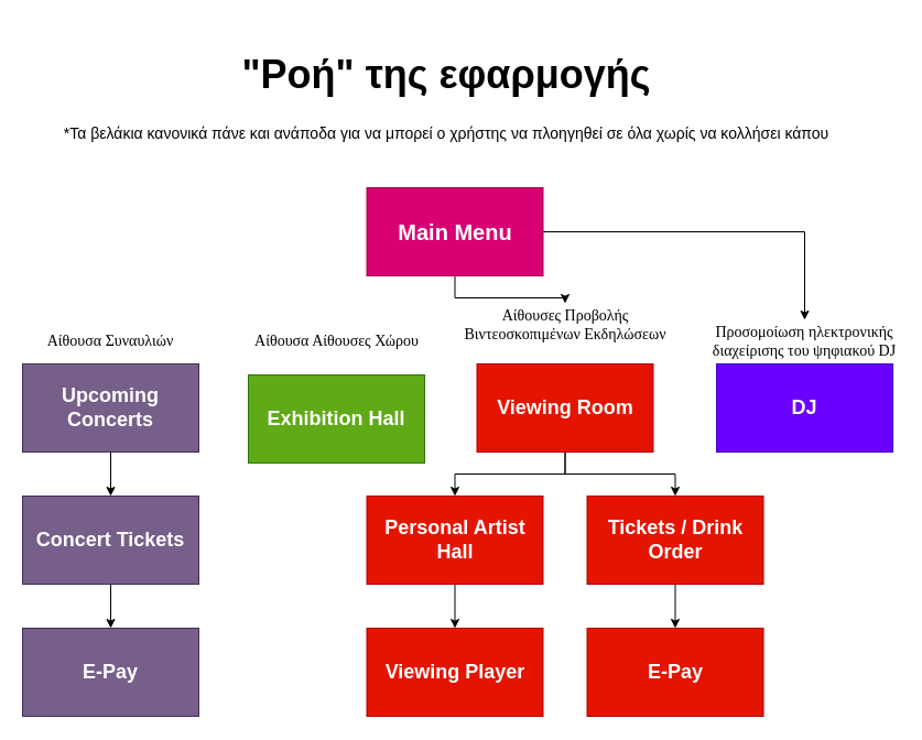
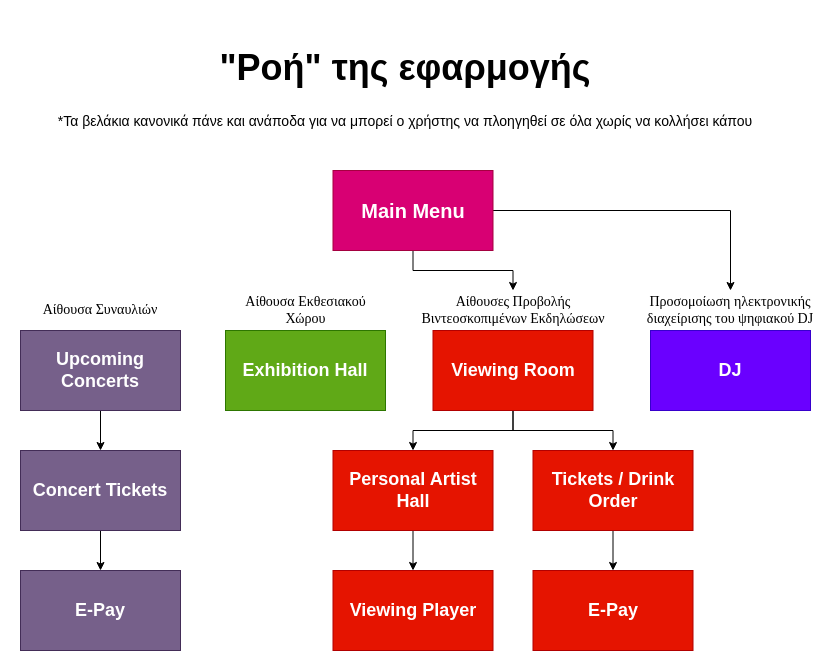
- <mxCell id="9" value="&lt;font face=&quot;Times New Roman&quot; style=&quot;font-size: 14px;&quot;&gt;Αίθουσες Προβολής Βιντεοσκοπιμένων Εκδηλώσεων&lt;/font&gt;" style="text;html=1;strokeColor=none;fillColor=none;align=center;verticalAlign=middle;whiteSpace=wrap;rounded=0;" vertex="1" parent="1"><mxGeometry x="417.5" y="275" width="190" height="40" as="geometry" /></mxCell>
+ <mxCell id="9" value="&lt;font face=&quot;Times New Roman&quot; style=&quot;font-size: 14px;&quot;&gt;Αίθουσες Προβολής Βιντεοσκοπιμένων Εκδηλώσεων&lt;/font&gt;" style="text;html=1;strokeColor=none;fillColor=none;align=center;verticalAlign=middle;whiteSpace=wrap;rounded=0;" vertex="1" parent="1"><mxGeometry x="417.5" y="290" width="190" height="40" as="geometry" /></mxCell>
- <mxCell id="5" value="&lt;font face=&quot;Times New Roman&quot; style=&quot;font-size: 14px;&quot;&gt;Αίθουσα Αίθουσες Χώρου&lt;/font&gt;" style="text;html=1;strokeColor=none;fillColor=none;align=center;verticalAlign=middle;whiteSpace=wrap;rounded=0;" vertex="1" parent="1"><mxGeometry x="227.5" y="290" width="155" height="40" as="geometry" /></mxCell>
+ <mxCell id="5" value="&lt;font face=&quot;Times New Roman&quot; style=&quot;font-size: 14px;&quot;&gt;Αίθουσα Εκθεσιακού Χώρου&lt;/font&gt;" style="text;html=1;strokeColor=none;fillColor=none;align=center;verticalAlign=middle;whiteSpace=wrap;rounded=0;" vertex="1" parent="1"><mxGeometry x="227.5" y="290" width="155" height="40" as="geometry" /></mxCell>
- <mxCell id="8" value="&lt;font style=&quot;font-size: 18px;&quot;&gt;&lt;b&gt;Exhibition Hall&lt;br&gt;&lt;/b&gt;&lt;/font&gt;" style="text;html=1;strokeColor=#2D7600;fillColor=#60a917;align=center;verticalAlign=middle;whiteSpace=wrap;rounded=0;fontColor=#ffffff;" vertex="1" parent="1"><mxGeometry x="225" y="340" width="160" height="80" as="geometry" /></mxCell>
+ <mxCell id="8" value="&lt;font style=&quot;font-size: 18px;&quot;&gt;&lt;b&gt;Exhibition Hall&lt;br&gt;&lt;/b&gt;&lt;/font&gt;" style="text;html=1;strokeColor=#2D7600;fillColor=#60a917;align=center;verticalAlign=middle;whiteSpace=wrap;rounded=0;fontColor=#ffffff;" vertex="1" parent="1"><mxGeometry x="225" y="330" width="160" height="80" as="geometry" /></mxCell>
